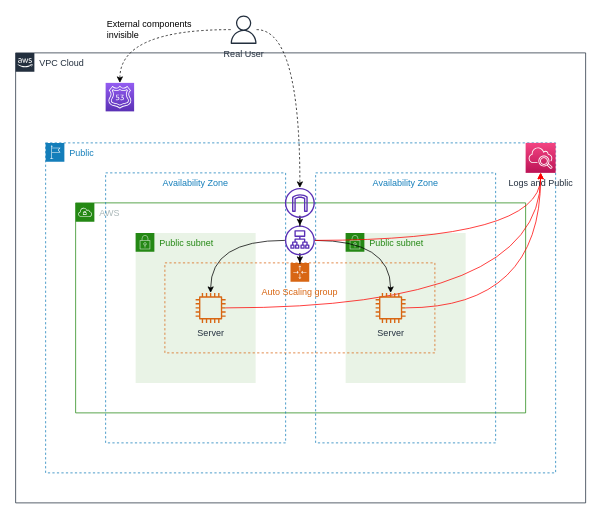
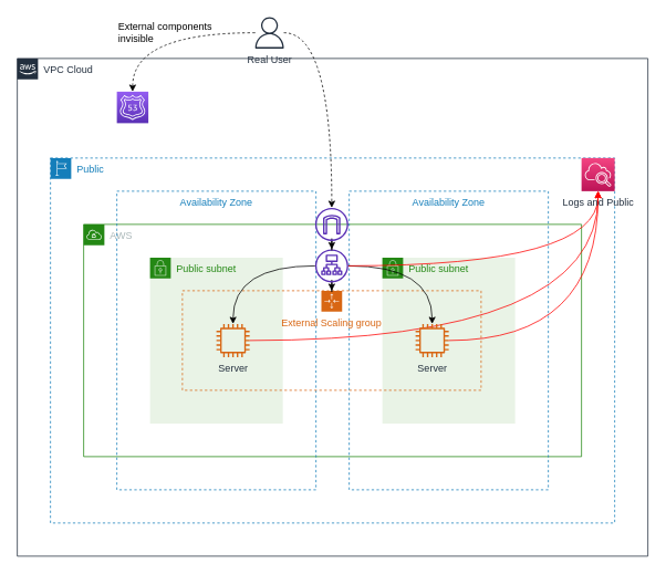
- <mxCell id="9" value="Auto Scaling group" style="points=[[0,0],[0.25,0],[0.5,0],[0.75,0],[1,0],[1,0.25],[1,0.5],[1,0.75],[1,1],[0.75,1],[0.5,1],[0.25,1],[0,1],[0,0.75],[0,0.5],[0,0.25]];outlineConnect=0;gradientColor=none;html=1;whiteSpace=wrap;fontSize=12;fontStyle=0;shape=mxgraph.aws4.groupCenter;grIcon=mxgraph.aws4.group_auto_scaling_group;grStroke=1;strokeColor=#D86613;fillColor=none;verticalAlign=top;align=center;fontColor=#D86613;dashed=1;spacingTop=25;" parent="1" vertex="1"><mxGeometry x="219" y="350" width="360" height="120" as="geometry" /></mxCell>
+ <mxCell id="9" value="External Scaling group" style="points=[[0,0],[0.25,0],[0.5,0],[0.75,0],[1,0],[1,0.25],[1,0.5],[1,0.75],[1,1],[0.75,1],[0.5,1],[0.25,1],[0,1],[0,0.75],[0,0.5],[0,0.25]];outlineConnect=0;gradientColor=none;html=1;whiteSpace=wrap;fontSize=12;fontStyle=0;shape=mxgraph.aws4.groupCenter;grIcon=mxgraph.aws4.group_auto_scaling_group;grStroke=1;strokeColor=#D86613;fillColor=none;verticalAlign=top;align=center;fontColor=#D86613;dashed=1;spacingTop=25;" parent="1" vertex="1"><mxGeometry x="219" y="350" width="360" height="120" as="geometry" /></mxCell>
